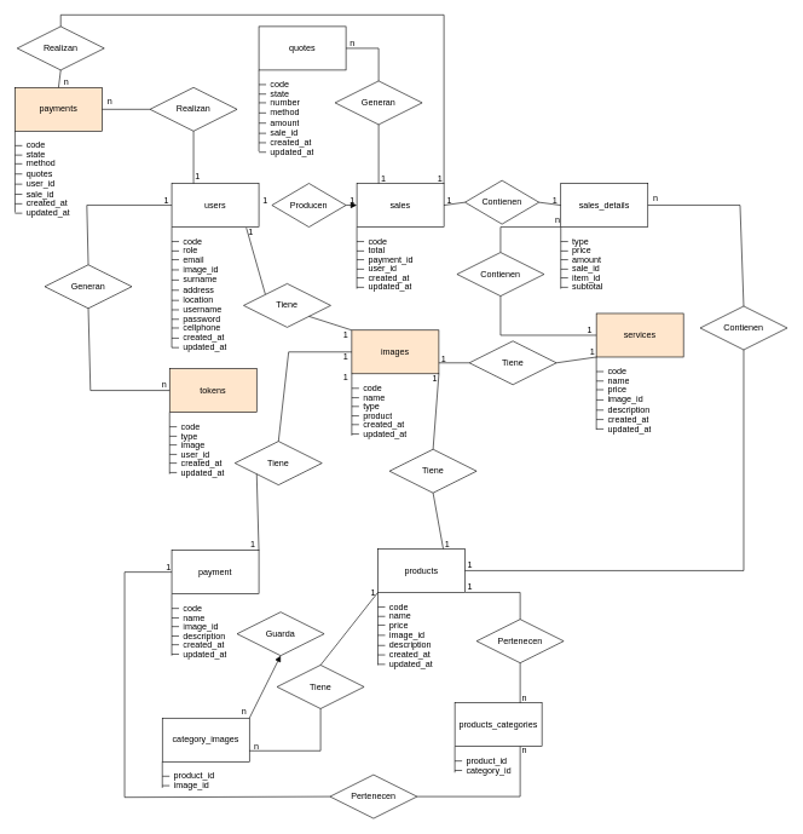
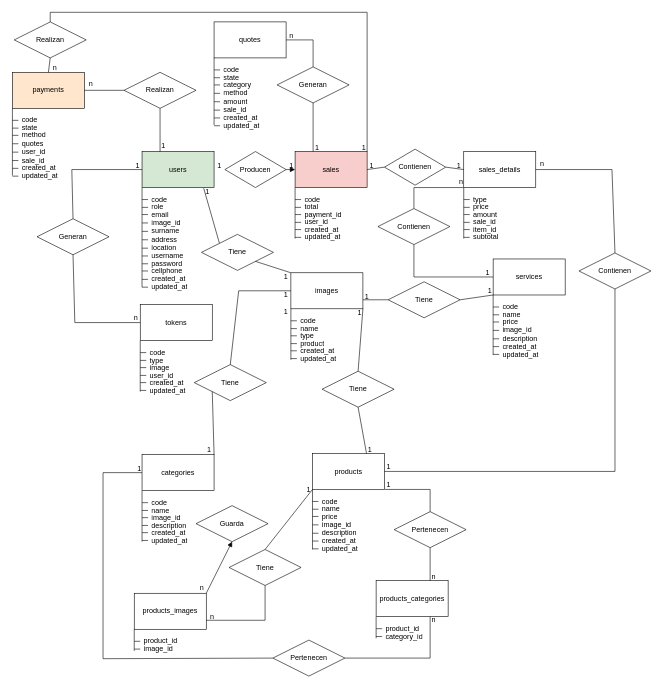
- <mxCell id="191" value="number" style="text;strokeColor=none;fillColor=none;align=left;verticalAlign=middle;spacingLeft=4;spacingRight=4;overflow=hidden;points=[[0,0.5],[1,0.5]];portConstraint=eastwest;rotatable=0;whiteSpace=wrap;html=1;" parent="1" vertex="1"><mxGeometry x="366" y="126" width="80" height="30" as="geometry" /></mxCell>
+ <mxCell id="191" value="category" style="text;strokeColor=none;fillColor=none;align=left;verticalAlign=middle;spacingLeft=4;spacingRight=4;overflow=hidden;points=[[0,0.5],[1,0.5]];portConstraint=eastwest;rotatable=0;whiteSpace=wrap;html=1;" parent="1" vertex="1"><mxGeometry x="366" y="126" width="80" height="30" as="geometry" /></mxCell>
- <mxCell id="2" value="users" style="rounded=0;whiteSpace=wrap;html=1;" parent="1" vertex="1"><mxGeometry x="236" y="252" width="120" height="60" as="geometry" /></mxCell>
+ <mxCell id="2" value="users" style="rounded=0;whiteSpace=wrap;html=1;fillColor=#d5e8d4;" parent="1" vertex="1"><mxGeometry x="236" y="252" width="120" height="60" as="geometry" /></mxCell>
- <mxCell id="66" value="sales" style="rounded=0;whiteSpace=wrap;html=1;" parent="1" vertex="1"><mxGeometry x="491" y="252" width="120" height="60" as="geometry" /></mxCell>
+ <mxCell id="66" value="sales" style="rounded=0;whiteSpace=wrap;html=1;fillColor=#f8cecc;" parent="1" vertex="1"><mxGeometry x="491" y="252" width="120" height="60" as="geometry" /></mxCell>
- <mxCell id="117" value="services" style="rounded=0;whiteSpace=wrap;html=1;fillColor=#ffe6cc;" parent="1" vertex="1"><mxGeometry x="821" y="431" width="120" height="60" as="geometry" /></mxCell>
+ <mxCell id="117" value="services" style="rounded=0;whiteSpace=wrap;html=1;" parent="1" vertex="1"><mxGeometry x="821" y="431" width="120" height="60" as="geometry" /></mxCell>
- <mxCell id="83" value="images" style="rounded=0;whiteSpace=wrap;html=1;fillColor=#ffe6cc;" parent="1" vertex="1"><mxGeometry x="484" y="454" width="120" height="60" as="geometry" /></mxCell>
+ <mxCell id="83" value="images" style="rounded=0;whiteSpace=wrap;html=1;" parent="1" vertex="1"><mxGeometry x="484" y="454" width="120" height="60" as="geometry" /></mxCell>
- <mxCell id="49" value="tokens" style="rounded=0;whiteSpace=wrap;html=1;fillColor=#ffe6cc;" parent="1" vertex="1"><mxGeometry x="233" y="507" width="120" height="60" as="geometry" /></mxCell>
+ <mxCell id="49" value="tokens" style="rounded=0;whiteSpace=wrap;html=1;" parent="1" vertex="1"><mxGeometry x="233" y="507" width="120" height="60" as="geometry" /></mxCell>
- <mxCell id="170" value="payment" style="rounded=0;whiteSpace=wrap;html=1;" parent="1" vertex="1"><mxGeometry x="236" y="757" width="120" height="60" as="geometry" /></mxCell>
+ <mxCell id="170" value="categories" style="rounded=0;whiteSpace=wrap;html=1;" parent="1" vertex="1"><mxGeometry x="236" y="757" width="120" height="60" as="geometry" /></mxCell>
- <mxCell id="164" value="category_images" style="rounded=0;whiteSpace=wrap;html=1;" parent="1" vertex="1"><mxGeometry x="223" y="988" width="120" height="60" as="geometry" /></mxCell>
+ <mxCell id="164" value="products_images" style="rounded=0;whiteSpace=wrap;html=1;" parent="1" vertex="1"><mxGeometry x="223" y="988" width="120" height="60" as="geometry" /></mxCell>
